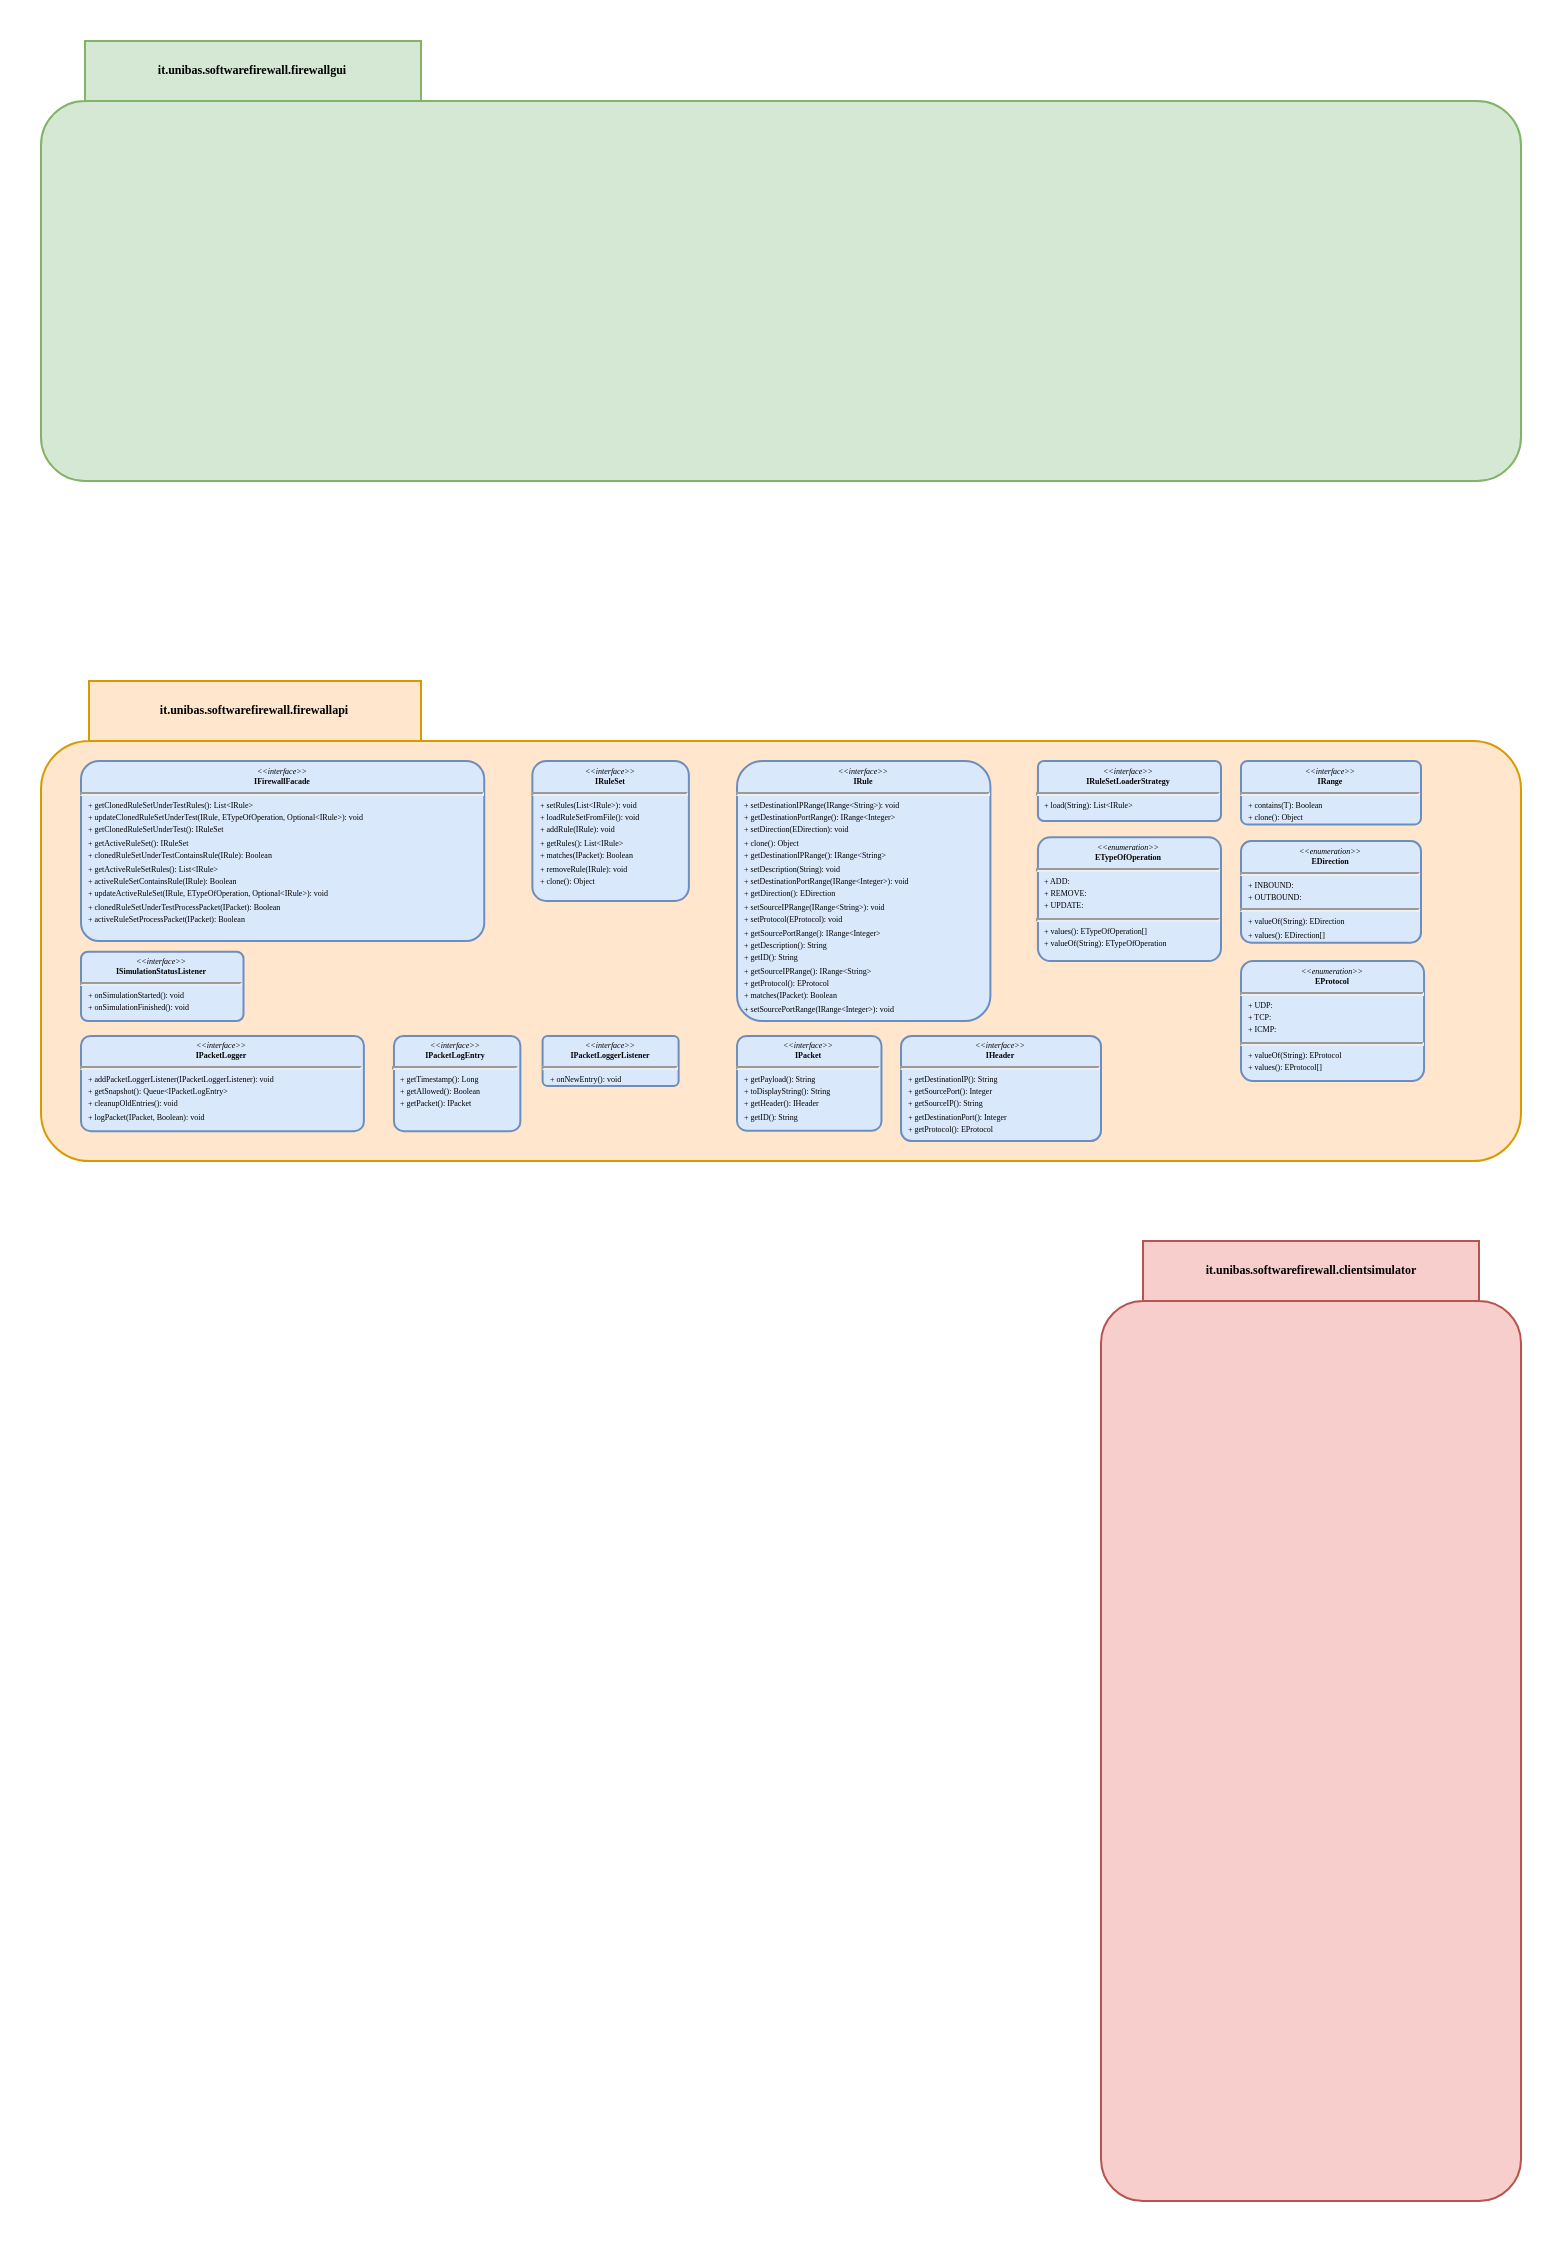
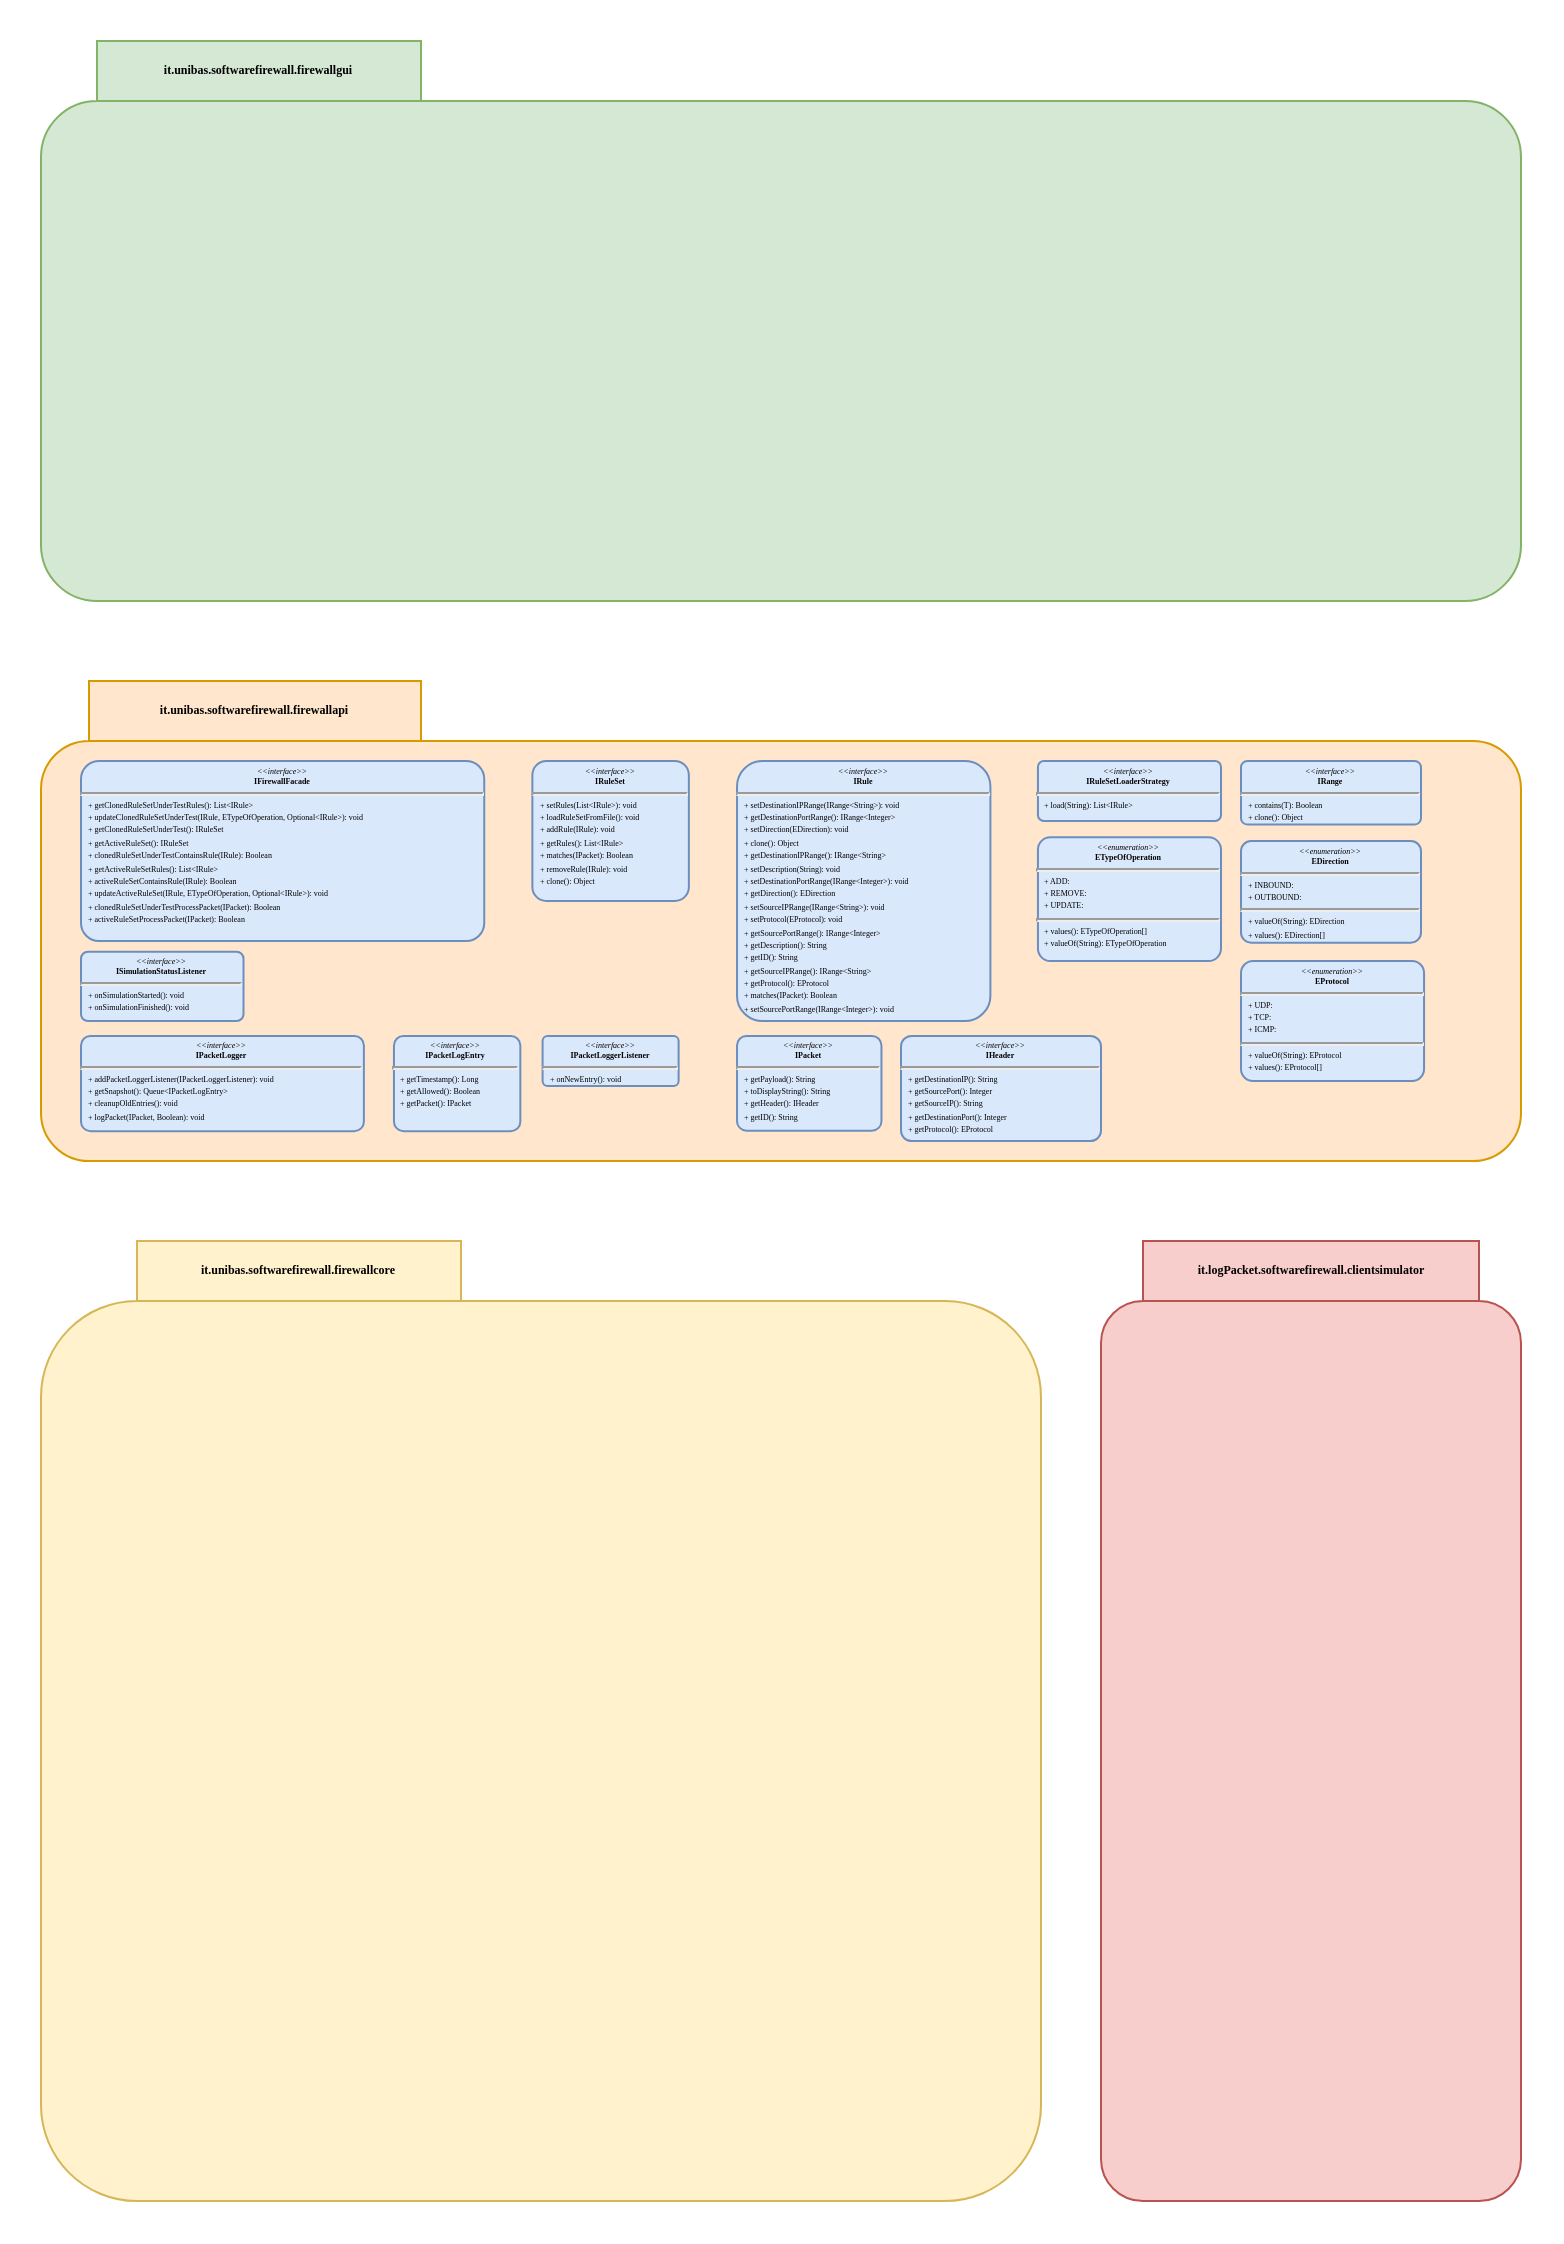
- <mxCell id="18" value="&lt;font&gt;it.unibas.softwarefirewall.firewallgui&lt;/font&gt;" style="shape=folder;fontStyle=1;tabWidth=190;tabHeight=30;tabPosition=left;html=1;boundedLbl=1;labelInHeader=1;container=1;collapsible=0;recursiveResize=0;whiteSpace=wrap;rounded=1;shadow=0;fillColor=#d5e8d4;strokeColor=#82b366;fontFamily=Jetbrains Mono;fontSize=6;" vertex="1" parent="1"><mxGeometry x="20" y="20" width="740" height="220" as="geometry" /></mxCell>
+ <mxCell id="18" value="&lt;font&gt;it.unibas.softwarefirewall.firewallgui&lt;/font&gt;" style="shape=folder;fontStyle=1;tabWidth=190;tabHeight=30;tabPosition=left;html=1;boundedLbl=1;labelInHeader=1;container=1;collapsible=0;recursiveResize=0;whiteSpace=wrap;rounded=1;shadow=0;fillColor=#d5e8d4;strokeColor=#82b366;fontFamily=Jetbrains Mono;fontSize=6;" vertex="1" parent="1"><mxGeometry x="20" y="20" width="740" height="280" as="geometry" /></mxCell>
- <mxCell id="20" value="&lt;font&gt;it.unibas.softwarefirewall.clientsimulator&lt;/font&gt;" style="shape=folder;fontStyle=1;tabWidth=190;tabHeight=30;tabPosition=left;html=1;boundedLbl=1;labelInHeader=1;container=1;collapsible=0;recursiveResize=0;whiteSpace=wrap;rounded=1;shadow=0;fillColor=#f8cecc;strokeColor=#b85450;fontFamily=Jetbrains Mono;fontSize=6;" vertex="1" parent="1"><mxGeometry x="550" y="620" width="210" height="480" as="geometry" /></mxCell>
+ <mxCell id="20" value="&lt;font&gt;it.logPacket.softwarefirewall.clientsimulator&lt;/font&gt;" style="shape=folder;fontStyle=1;tabWidth=190;tabHeight=30;tabPosition=left;html=1;boundedLbl=1;labelInHeader=1;container=1;collapsible=0;recursiveResize=0;whiteSpace=wrap;rounded=1;shadow=0;fillColor=#f8cecc;strokeColor=#b85450;fontFamily=Jetbrains Mono;fontSize=6;" vertex="1" parent="1"><mxGeometry x="550" y="620" width="210" height="480" as="geometry" /></mxCell>
+ <mxCell id="19" value="&lt;font&gt;it.unibas.softwarefirewall.firewallcore&lt;/font&gt;" style="shape=folder;fontStyle=1;tabWidth=210;tabHeight=30;tabPosition=left;html=1;boundedLbl=1;labelInHeader=1;container=1;collapsible=0;recursiveResize=0;whiteSpace=wrap;rounded=1;shadow=0;fillColor=#fff2cc;strokeColor=#d6b656;fontFamily=Jetbrains Mono;fontSize=6;" vertex="1" parent="1"><mxGeometry x="20" y="620" width="500" height="480" as="geometry" /></mxCell>
